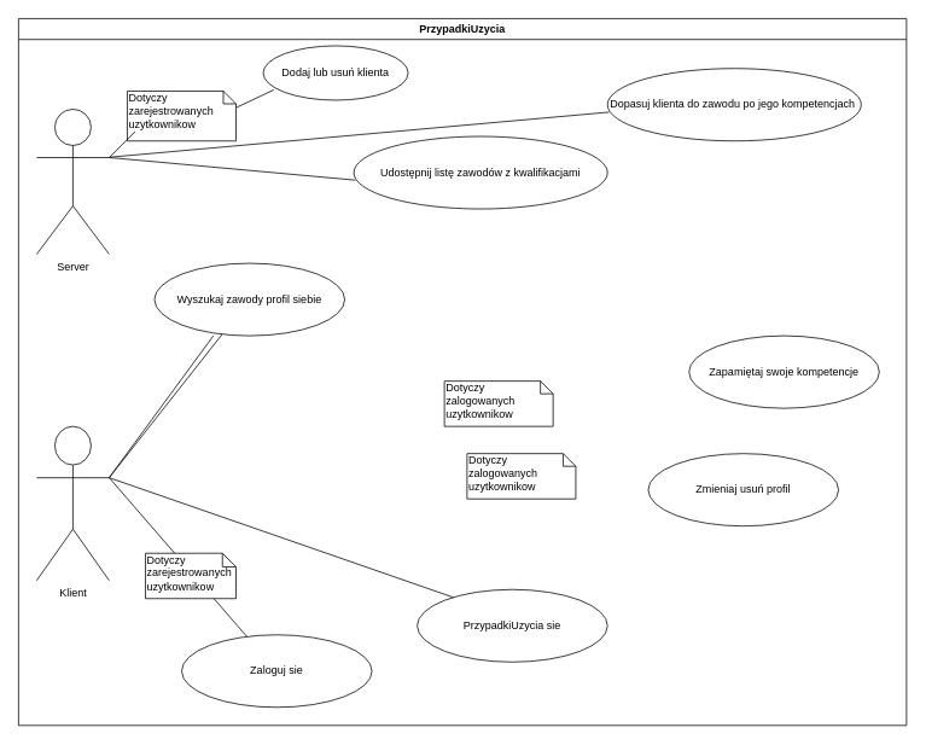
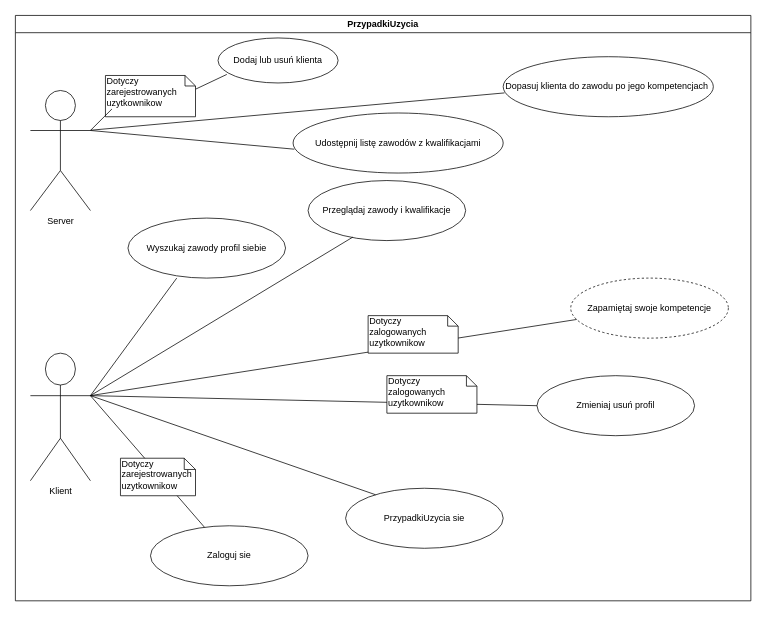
+ <mxCell id="13" value="Przeglądaj zawody i kwalifikacje" style="ellipse;whiteSpace=wrap;html=1;align=center;newEdgeStyle={&quot;edgeStyle&quot;:&quot;entityRelationEdgeStyle&quot;,&quot;startArrow&quot;:&quot;none&quot;,&quot;endArrow&quot;:&quot;none&quot;,&quot;segment&quot;:10,&quot;curved&quot;:1};treeFolding=1;treeMoving=1;" parent="2" vertex="1"><mxGeometry x="390" y="220" width="210" height="80" as="geometry" /></mxCell>
- <mxCell id="12" value="Zapamiętaj swoje kompetencje" style="ellipse;whiteSpace=wrap;html=1;align=center;newEdgeStyle={&quot;edgeStyle&quot;:&quot;entityRelationEdgeStyle&quot;,&quot;startArrow&quot;:&quot;none&quot;,&quot;endArrow&quot;:&quot;none&quot;,&quot;segment&quot;:10,&quot;curved&quot;:1};treeFolding=1;treeMoving=1;" parent="2" vertex="1"><mxGeometry x="740" y="350" width="210" height="80" as="geometry" /></mxCell>
+ <mxCell id="12" value="Zapamiętaj swoje kompetencje" style="ellipse;whiteSpace=wrap;html=1;align=center;newEdgeStyle={&quot;edgeStyle&quot;:&quot;entityRelationEdgeStyle&quot;,&quot;startArrow&quot;:&quot;none&quot;,&quot;endArrow&quot;:&quot;none&quot;,&quot;segment&quot;:10,&quot;curved&quot;:1};treeFolding=1;treeMoving=1;dashed=1;" parent="2" vertex="1"><mxGeometry x="740" y="350" width="210" height="80" as="geometry" /></mxCell>
+ <mxCell id="18" value="" style="endArrow=none;html=1;exitX=1;exitY=0.333;exitDx=0;exitDy=0;exitPerimeter=0;entryX=0.284;entryY=0.942;entryDx=0;entryDy=0;entryPerimeter=0;" parent="2" source="4" target="13" edge="1"><mxGeometry width="50" height="50" relative="1" as="geometry"><mxPoint x="240" y="450" as="sourcePoint" /><mxPoint x="290" y="400" as="targetPoint" /></mxGeometry></mxCell>
- <mxCell id="19" value="" style="endArrow=none;html=1;exitX=1;exitY=0.333;exitDx=0;exitDy=0;exitPerimeter=0;" parent="2" source="4" target="11" edge="1"><mxGeometry width="50" height="50" relative="1" as="geometry"><mxPoint x="260" y="490" as="sourcePoint" /><mxPoint x="310" y="440" as="targetPoint" /></mxGeometry></mxCell>
+ <mxCell id="19" value="" style="endArrow=none;html=1;exitX=1;exitY=0.333;exitDx=0;exitDy=0;exitPerimeter=0;" parent="2" source="4" target="12" edge="1"><mxGeometry width="50" height="50" relative="1" as="geometry"><mxPoint x="260" y="490" as="sourcePoint" /><mxPoint x="310" y="440" as="targetPoint" /></mxGeometry></mxCell>
+ <mxCell id="21" value="" style="endArrow=none;html=1;exitX=1;exitY=0.333;exitDx=0;exitDy=0;exitPerimeter=0;entryX=0;entryY=0.5;entryDx=0;entryDy=0;" parent="2" source="4" target="14" edge="1"><mxGeometry width="50" height="50" relative="1" as="geometry"><mxPoint x="300" y="550" as="sourcePoint" /><mxPoint x="350" y="500" as="targetPoint" /></mxGeometry></mxCell>
